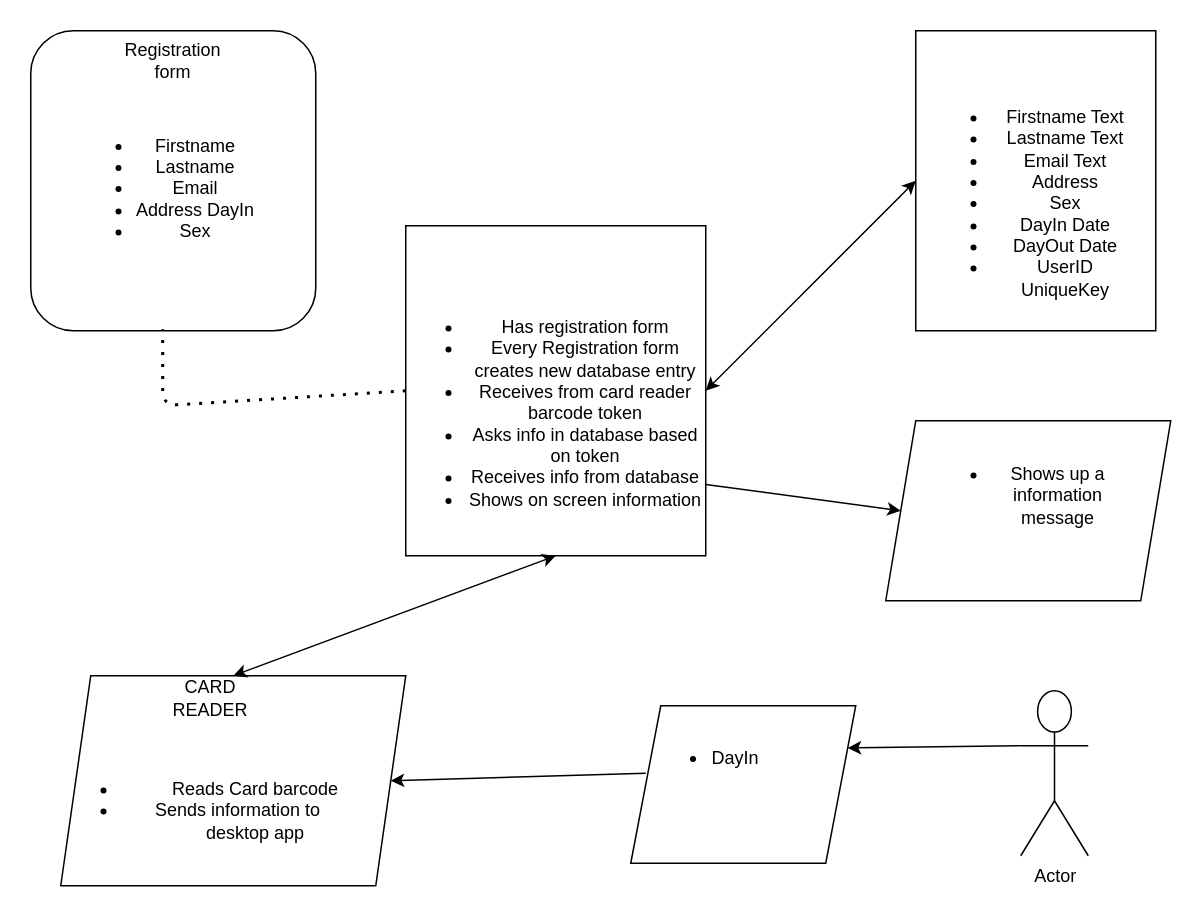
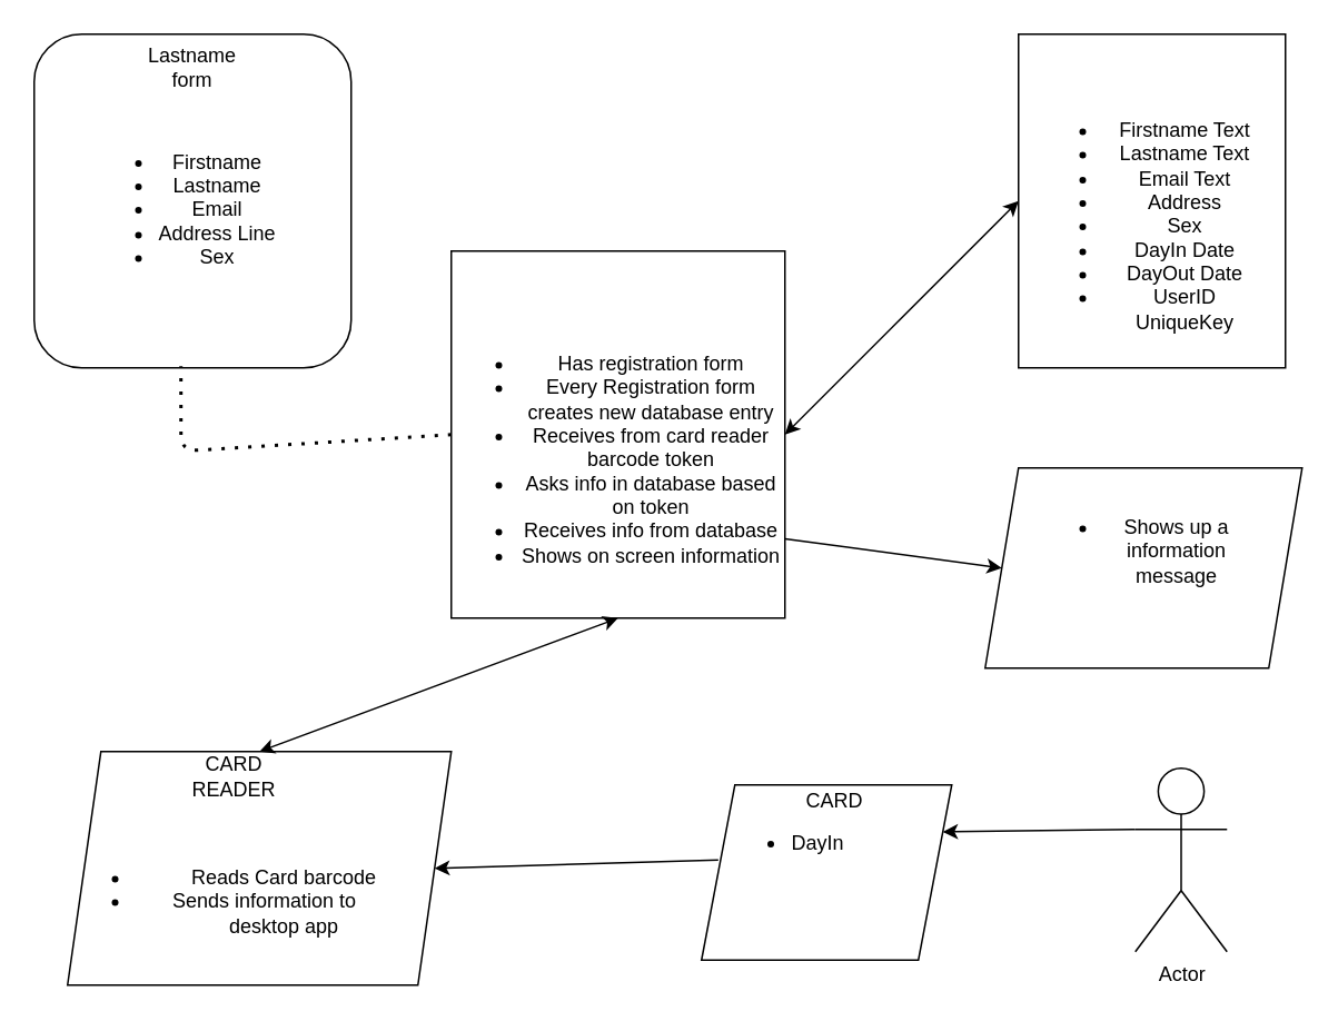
- <mxCell id="18" value="Registration form&lt;br&gt;" style="text;html=1;strokeColor=none;fillColor=none;align=center;verticalAlign=middle;whiteSpace=wrap;rounded=0;" vertex="1" parent="1"><mxGeometry x="95" y="30" width="40" height="20" as="geometry" /></mxCell>
+ <mxCell id="18" value="Lastname form&lt;br&gt;" style="text;html=1;strokeColor=none;fillColor=none;align=center;verticalAlign=middle;whiteSpace=wrap;rounded=0;" vertex="1" parent="1"><mxGeometry x="95" y="30" width="40" height="20" as="geometry" /></mxCell>
- <mxCell id="19" value="&lt;ul&gt;&lt;li&gt;Firstname&lt;/li&gt;&lt;li&gt;Lastname&lt;/li&gt;&lt;li&gt;Email&lt;/li&gt;&lt;li&gt;Address DayIn&lt;/li&gt;&lt;li&gt;Sex&lt;/li&gt;&lt;/ul&gt;" style="text;html=1;strokeColor=none;fillColor=none;align=center;verticalAlign=middle;whiteSpace=wrap;rounded=0;" vertex="1" parent="1"><mxGeometry x="20" y="50" width="180" height="150" as="geometry" /></mxCell>
+ <mxCell id="19" value="&lt;ul&gt;&lt;li&gt;Firstname&lt;/li&gt;&lt;li&gt;Lastname&lt;/li&gt;&lt;li&gt;Email&lt;/li&gt;&lt;li&gt;Address Line&lt;/li&gt;&lt;li&gt;Sex&lt;/li&gt;&lt;/ul&gt;" style="text;html=1;strokeColor=none;fillColor=none;align=center;verticalAlign=middle;whiteSpace=wrap;rounded=0;" vertex="1" parent="1"><mxGeometry x="20" y="50" width="180" height="150" as="geometry" /></mxCell>
+ <mxCell id="6" value="CARD&lt;br&gt;" style="text;html=1;strokeColor=none;fillColor=none;align=center;verticalAlign=middle;whiteSpace=wrap;rounded=0;" vertex="1" parent="1"><mxGeometry x="480" y="470" width="40" height="20" as="geometry" /></mxCell>
- <mxCell id="4" value="Actor" style="shape=umlActor;verticalLabelPosition=bottom;verticalAlign=top;html=1;outlineConnect=0;" vertex="1" parent="1"><mxGeometry x="680" y="460" width="45" height="110" as="geometry" /></mxCell>
+ <mxCell id="4" value="Actor" style="shape=umlActor;verticalLabelPosition=bottom;verticalAlign=top;html=1;outlineConnect=0;" vertex="1" parent="1"><mxGeometry x="680" y="460" width="55" height="110" as="geometry" /></mxCell>
